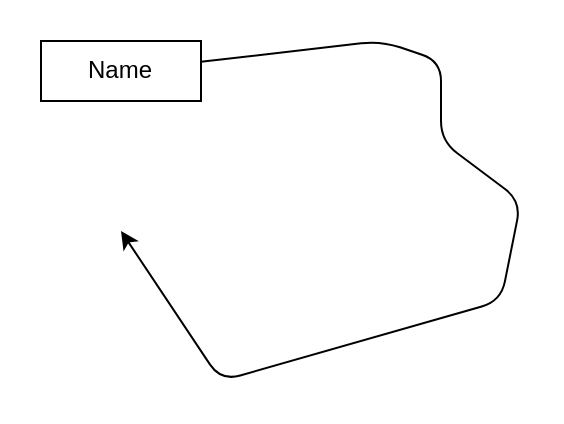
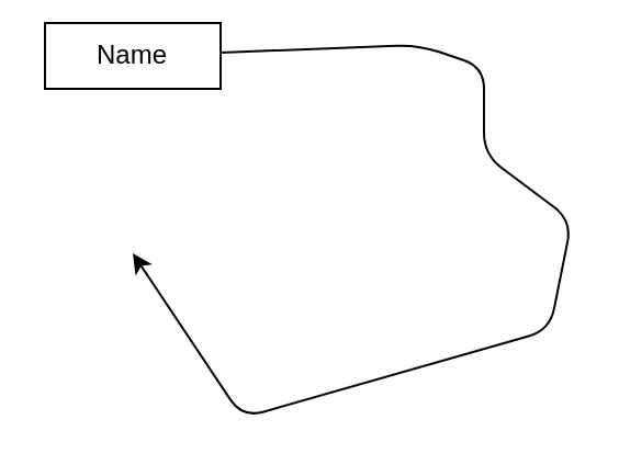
- <mxCell id="3" value="Name" style="whiteSpace=wrap;html=1;" vertex="1" parent="1"><mxGeometry x="20" y="20" width="80" height="30" as="geometry" /></mxCell>
+ <mxCell id="3" value="Name" style="whiteSpace=wrap;html=1;" vertex="1" parent="1"><mxGeometry x="20" y="10" width="80" height="30" as="geometry" /></mxCell>
